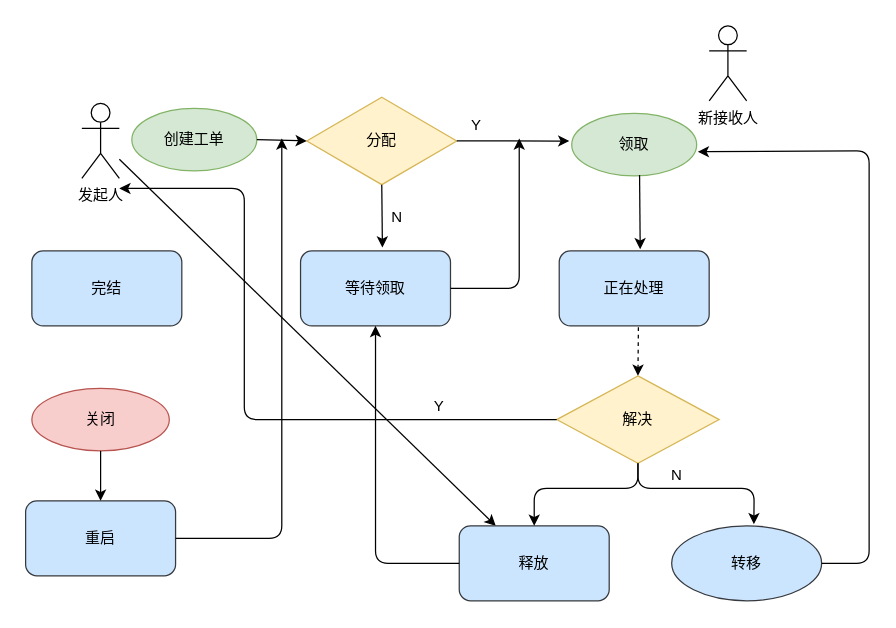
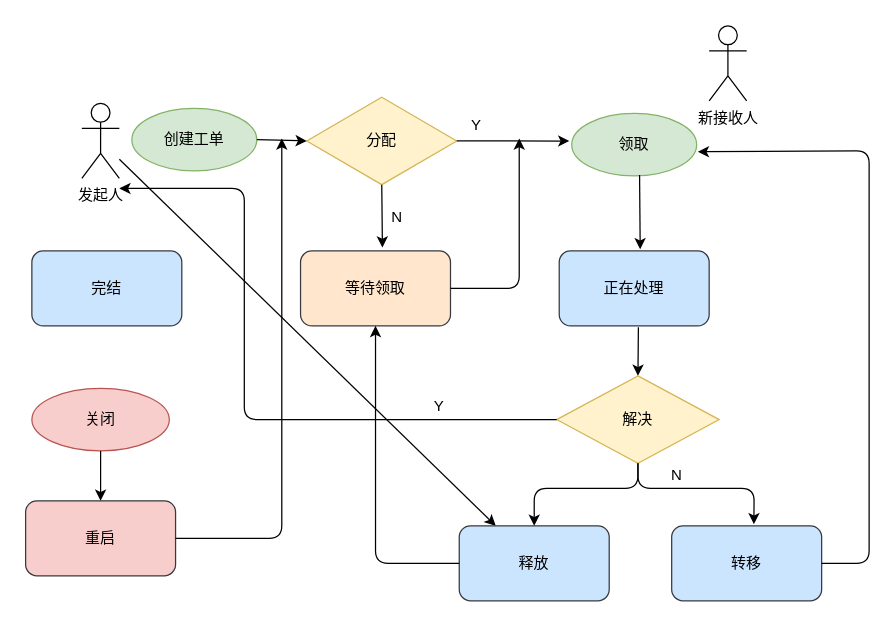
- <mxCell id="20" value="等待领取" style="rounded=1;whiteSpace=wrap;html=1;fillColor=#cce5ff;strokeColor=#36393d;" vertex="1" parent="1"><mxGeometry x="240" y="200" width="120" height="60" as="geometry" /></mxCell>
+ <mxCell id="20" value="等待领取" style="rounded=1;whiteSpace=wrap;html=1;fillColor=#ffe6cc;strokeColor=#36393d;" vertex="1" parent="1"><mxGeometry x="240" y="200" width="120" height="60" as="geometry" /></mxCell>
- <mxCell id="12" value="" style="endArrow=classic;html=1;entryX=0.5;entryY=0;entryDx=0;entryDy=0;exitX=0.528;exitY=1.019;exitDx=0;exitDy=0;exitPerimeter=0;dashed=1;" edge="1" parent="1" source="7" target="8"><mxGeometry width="50" height="50" relative="1" as="geometry"><mxPoint x="445" y="310" as="sourcePoint" /><mxPoint x="495" y="260" as="targetPoint" /></mxGeometry></mxCell>
+ <mxCell id="12" value="" style="endArrow=classic;html=1;entryX=0.5;entryY=0;entryDx=0;entryDy=0;exitX=0.528;exitY=1.019;exitDx=0;exitDy=0;exitPerimeter=0;" edge="1" parent="1" source="7" target="8"><mxGeometry width="50" height="50" relative="1" as="geometry"><mxPoint x="445" y="310" as="sourcePoint" /><mxPoint x="495" y="260" as="targetPoint" /></mxGeometry></mxCell>
- <mxCell id="30" value="重启" style="rounded=1;whiteSpace=wrap;html=1;fillColor=#cce5ff;strokeColor=#36393d;" vertex="1" parent="1"><mxGeometry x="20" y="400" width="120" height="60" as="geometry" /></mxCell>
+ <mxCell id="30" value="重启" style="rounded=1;whiteSpace=wrap;html=1;fillColor=#f8cecc;strokeColor=#36393d;" vertex="1" parent="1"><mxGeometry x="20" y="400" width="120" height="60" as="geometry" /></mxCell>
- <mxCell id="17" value="转移" style="ellipse;whiteSpace=wrap;html=1;fillColor=#cce5ff;strokeColor=#36393d;" vertex="1" parent="1"><mxGeometry x="537" y="420" width="120" height="60" as="geometry" /></mxCell>
+ <mxCell id="17" value="转移" style="rounded=1;whiteSpace=wrap;html=1;fillColor=#cce5ff;strokeColor=#36393d;" vertex="1" parent="1"><mxGeometry x="537" y="420" width="120" height="60" as="geometry" /></mxCell>
